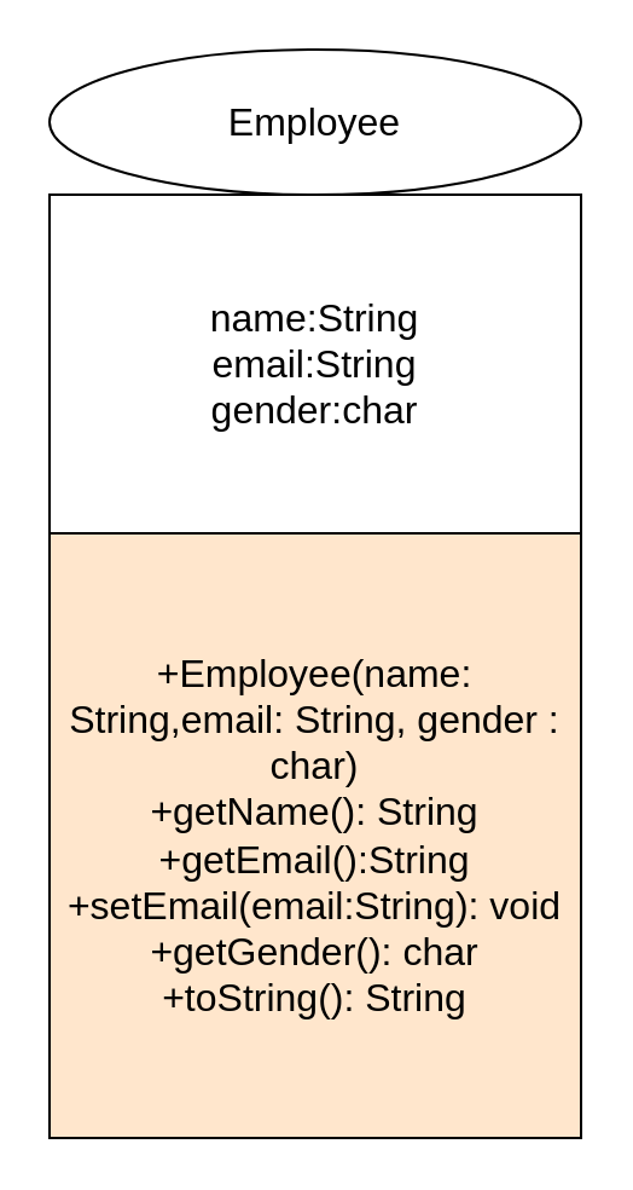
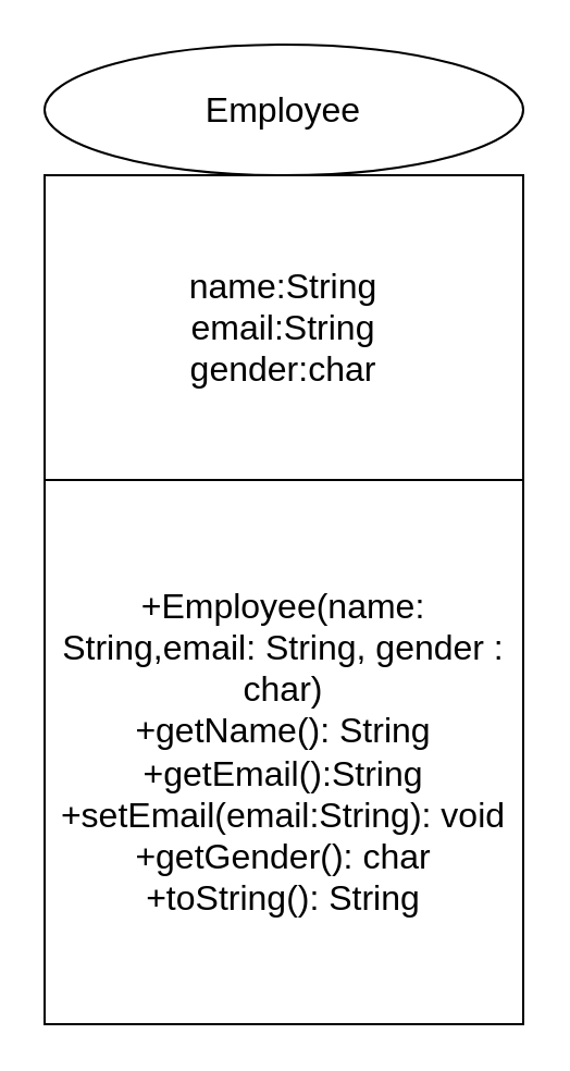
- <mxCell id="4" value="+Employee(name: String,email: String, gender : char)&lt;br&gt;+getName(): String&lt;br&gt;+getEmail():String&lt;br&gt;+setEmail(email:String): void&lt;br&gt;+getGender(): char&lt;br&gt;+toString(): String" style="rounded=0;whiteSpace=wrap;html=1;fontSize=16;fillColor=#ffe6cc;" vertex="1" parent="1"><mxGeometry x="20" y="220" width="220" height="250" as="geometry" /></mxCell>
+ <mxCell id="4" value="+Employee(name: String,email: String, gender : char)&lt;br&gt;+getName(): String&lt;br&gt;+getEmail():String&lt;br&gt;+setEmail(email:String): void&lt;br&gt;+getGender(): char&lt;br&gt;+toString(): String" style="rounded=0;whiteSpace=wrap;html=1;fontSize=16;" vertex="1" parent="1"><mxGeometry x="20" y="220" width="220" height="250" as="geometry" /></mxCell>
